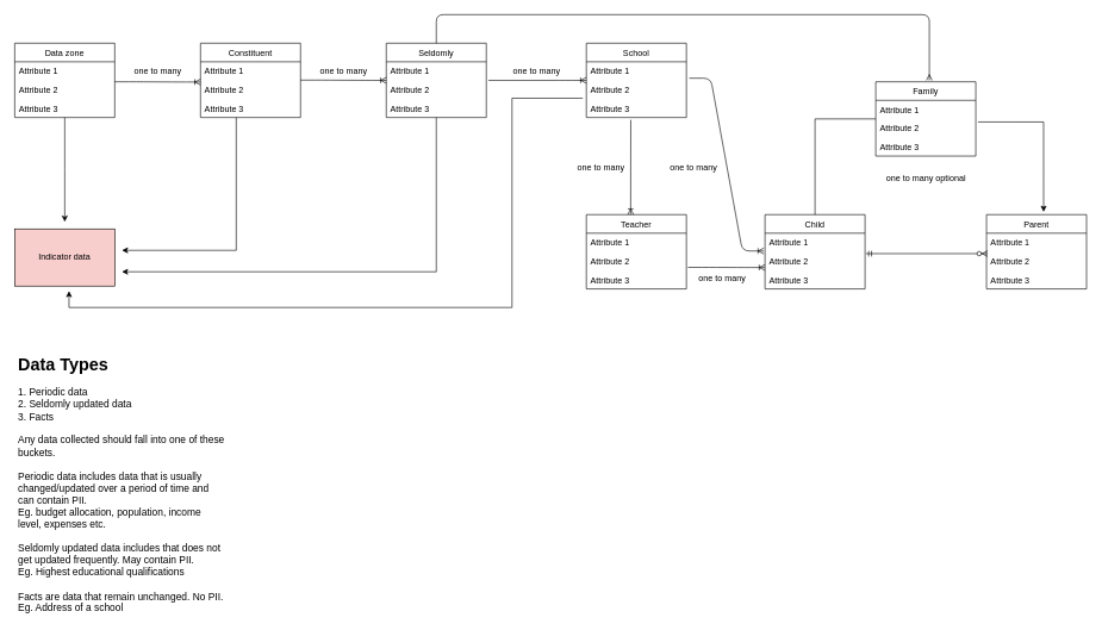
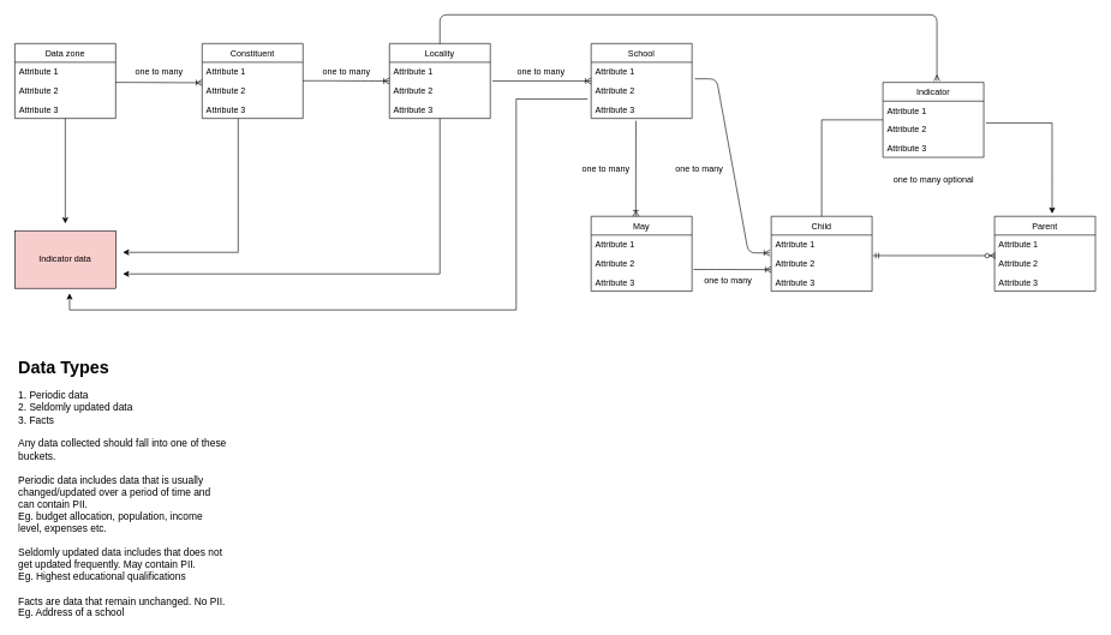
- <mxCell id="20" value="Seldomly" style="swimlane;fontStyle=0;childLayout=stackLayout;horizontal=1;startSize=26;fillColor=none;horizontalStack=0;resizeParent=1;resizeParentMax=0;resizeLast=0;collapsible=1;marginBottom=0;" parent="1" vertex="1"><mxGeometry x="540" y="60" width="140" height="104" as="geometry" /></mxCell>
+ <mxCell id="20" value="Locality" style="swimlane;fontStyle=0;childLayout=stackLayout;horizontal=1;startSize=26;fillColor=none;horizontalStack=0;resizeParent=1;resizeParentMax=0;resizeLast=0;collapsible=1;marginBottom=0;" parent="1" vertex="1"><mxGeometry x="540" y="60" width="140" height="104" as="geometry" /></mxCell>
- <mxCell id="11" value="Family" style="swimlane;fontStyle=0;childLayout=stackLayout;horizontal=1;startSize=26;fillColor=none;horizontalStack=0;resizeParent=1;resizeParentMax=0;resizeLast=0;collapsible=1;marginBottom=0;" parent="1" vertex="1"><mxGeometry x="1225" y="114" width="140" height="104" as="geometry" /></mxCell>
+ <mxCell id="11" value="Indicator" style="swimlane;fontStyle=0;childLayout=stackLayout;horizontal=1;startSize=26;fillColor=none;horizontalStack=0;resizeParent=1;resizeParentMax=0;resizeLast=0;collapsible=1;marginBottom=0;" parent="1" vertex="1"><mxGeometry x="1225" y="114" width="140" height="104" as="geometry" /></mxCell>
- <mxCell id="31" value="Teacher" style="swimlane;fontStyle=0;childLayout=stackLayout;horizontal=1;startSize=26;fillColor=none;horizontalStack=0;resizeParent=1;resizeParentMax=0;resizeLast=0;collapsible=1;marginBottom=0;" parent="1" vertex="1"><mxGeometry x="820" y="300" width="140" height="104" as="geometry" /></mxCell>
+ <mxCell id="31" value="May" style="swimlane;fontStyle=0;childLayout=stackLayout;horizontal=1;startSize=26;fillColor=none;horizontalStack=0;resizeParent=1;resizeParentMax=0;resizeLast=0;collapsible=1;marginBottom=0;" parent="1" vertex="1"><mxGeometry x="820" y="300" width="140" height="104" as="geometry" /></mxCell>
